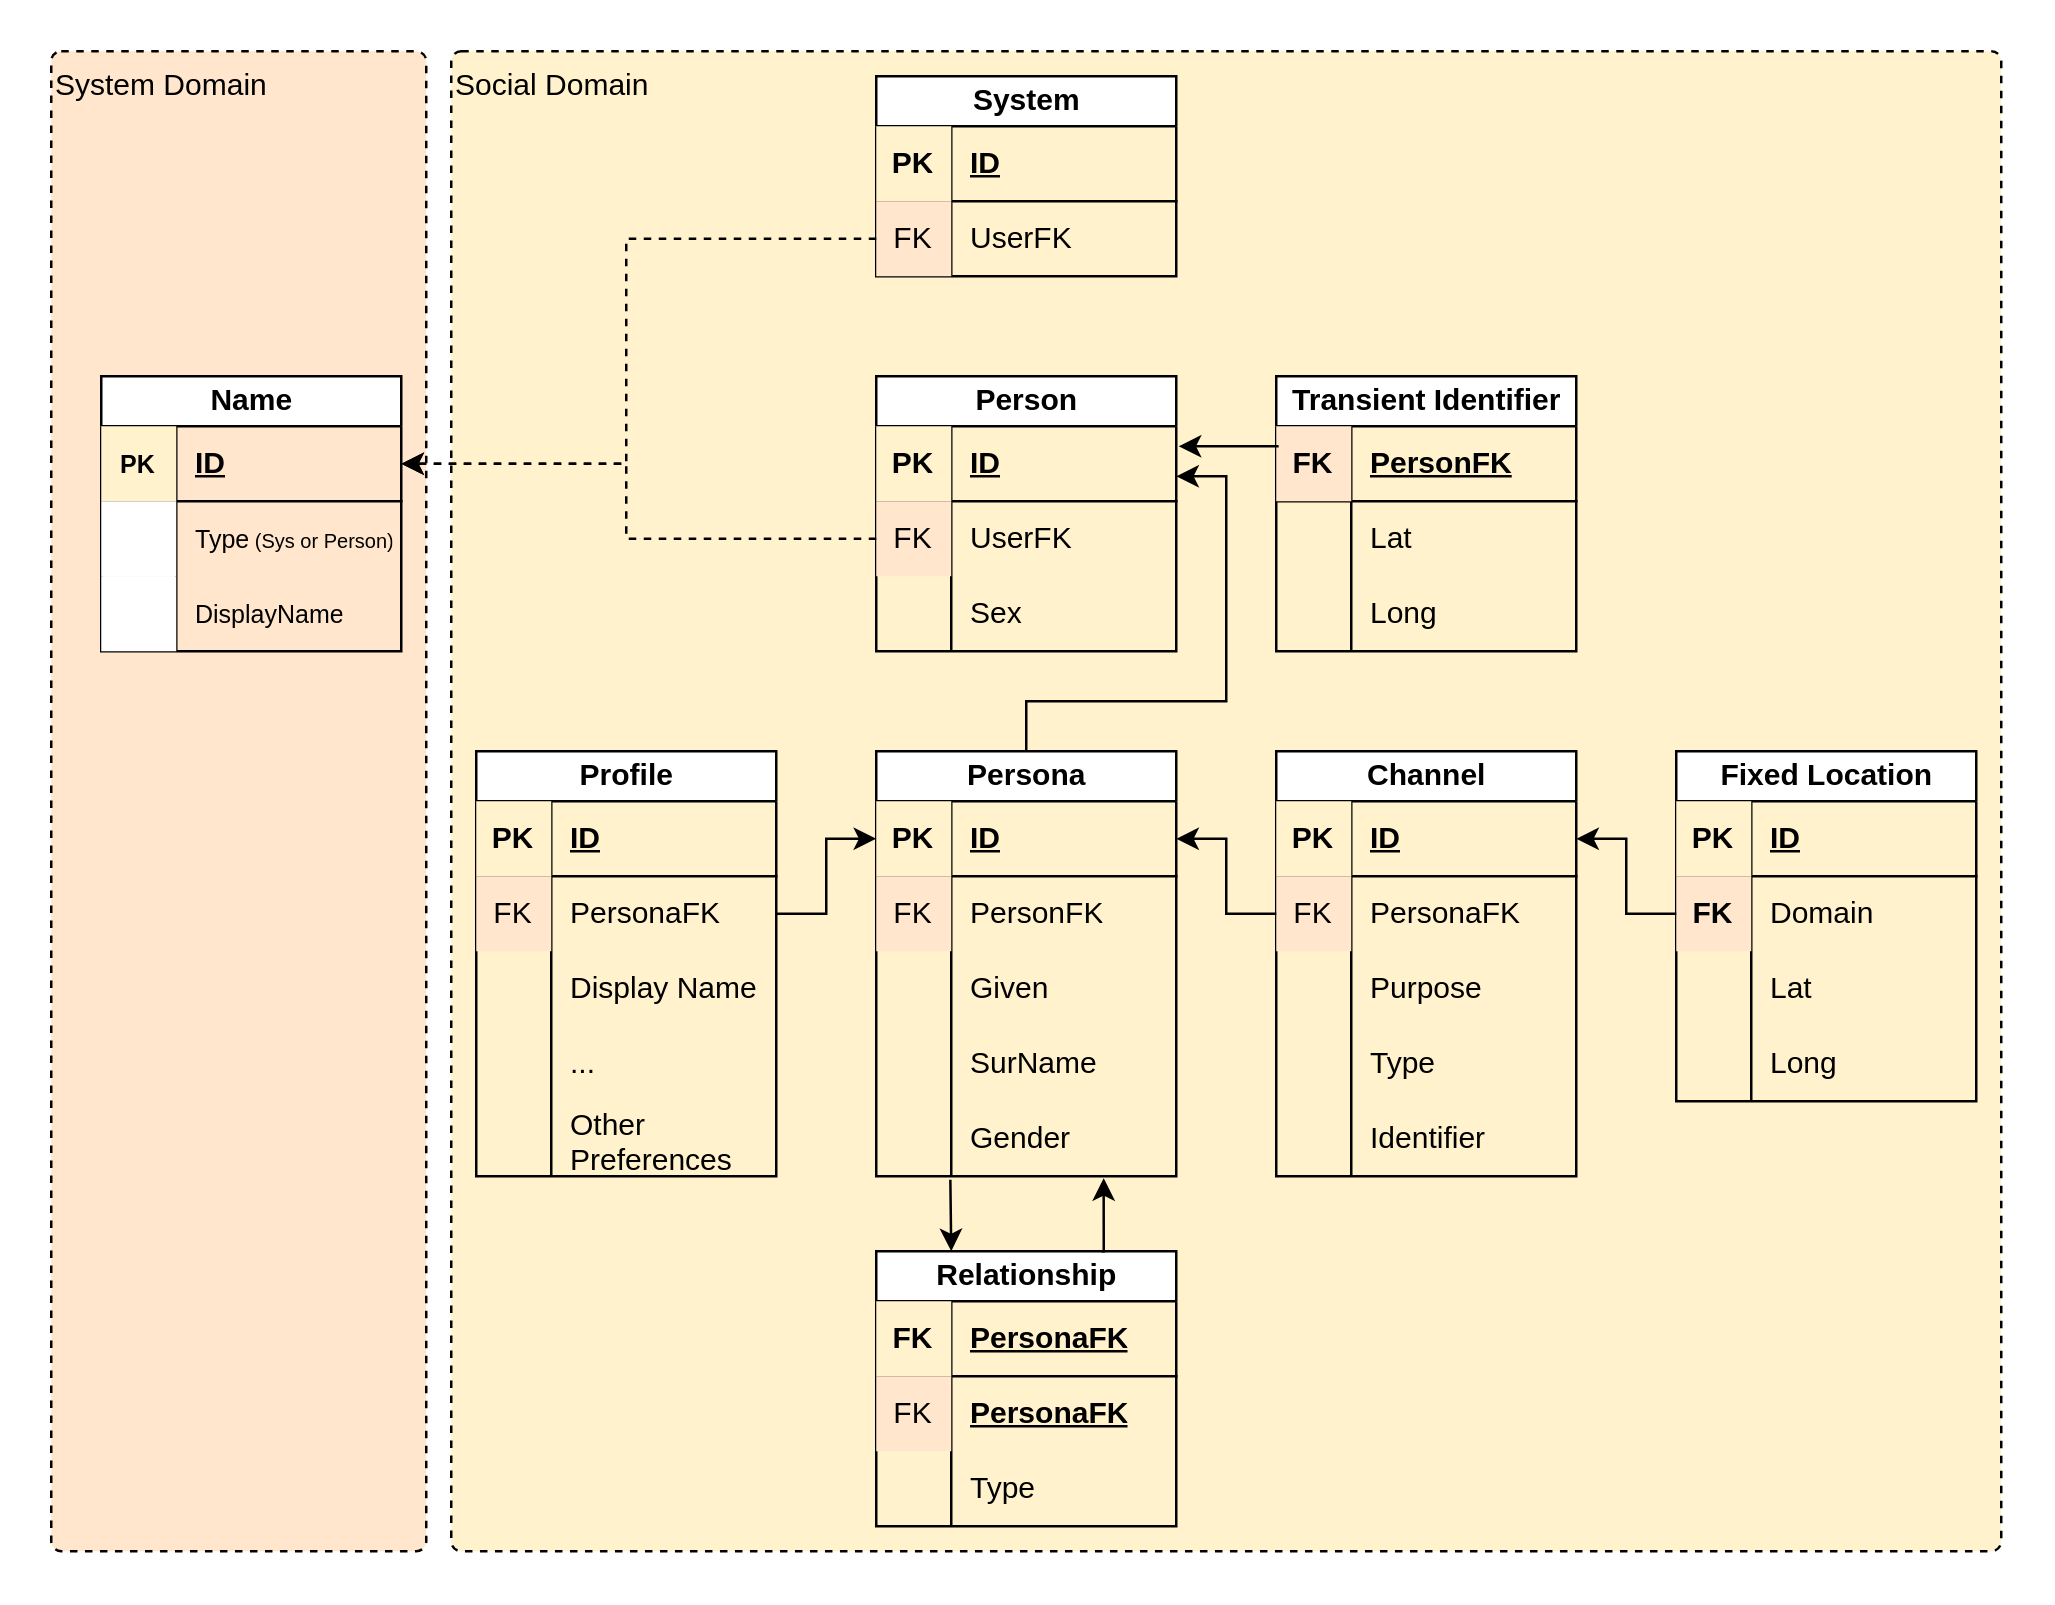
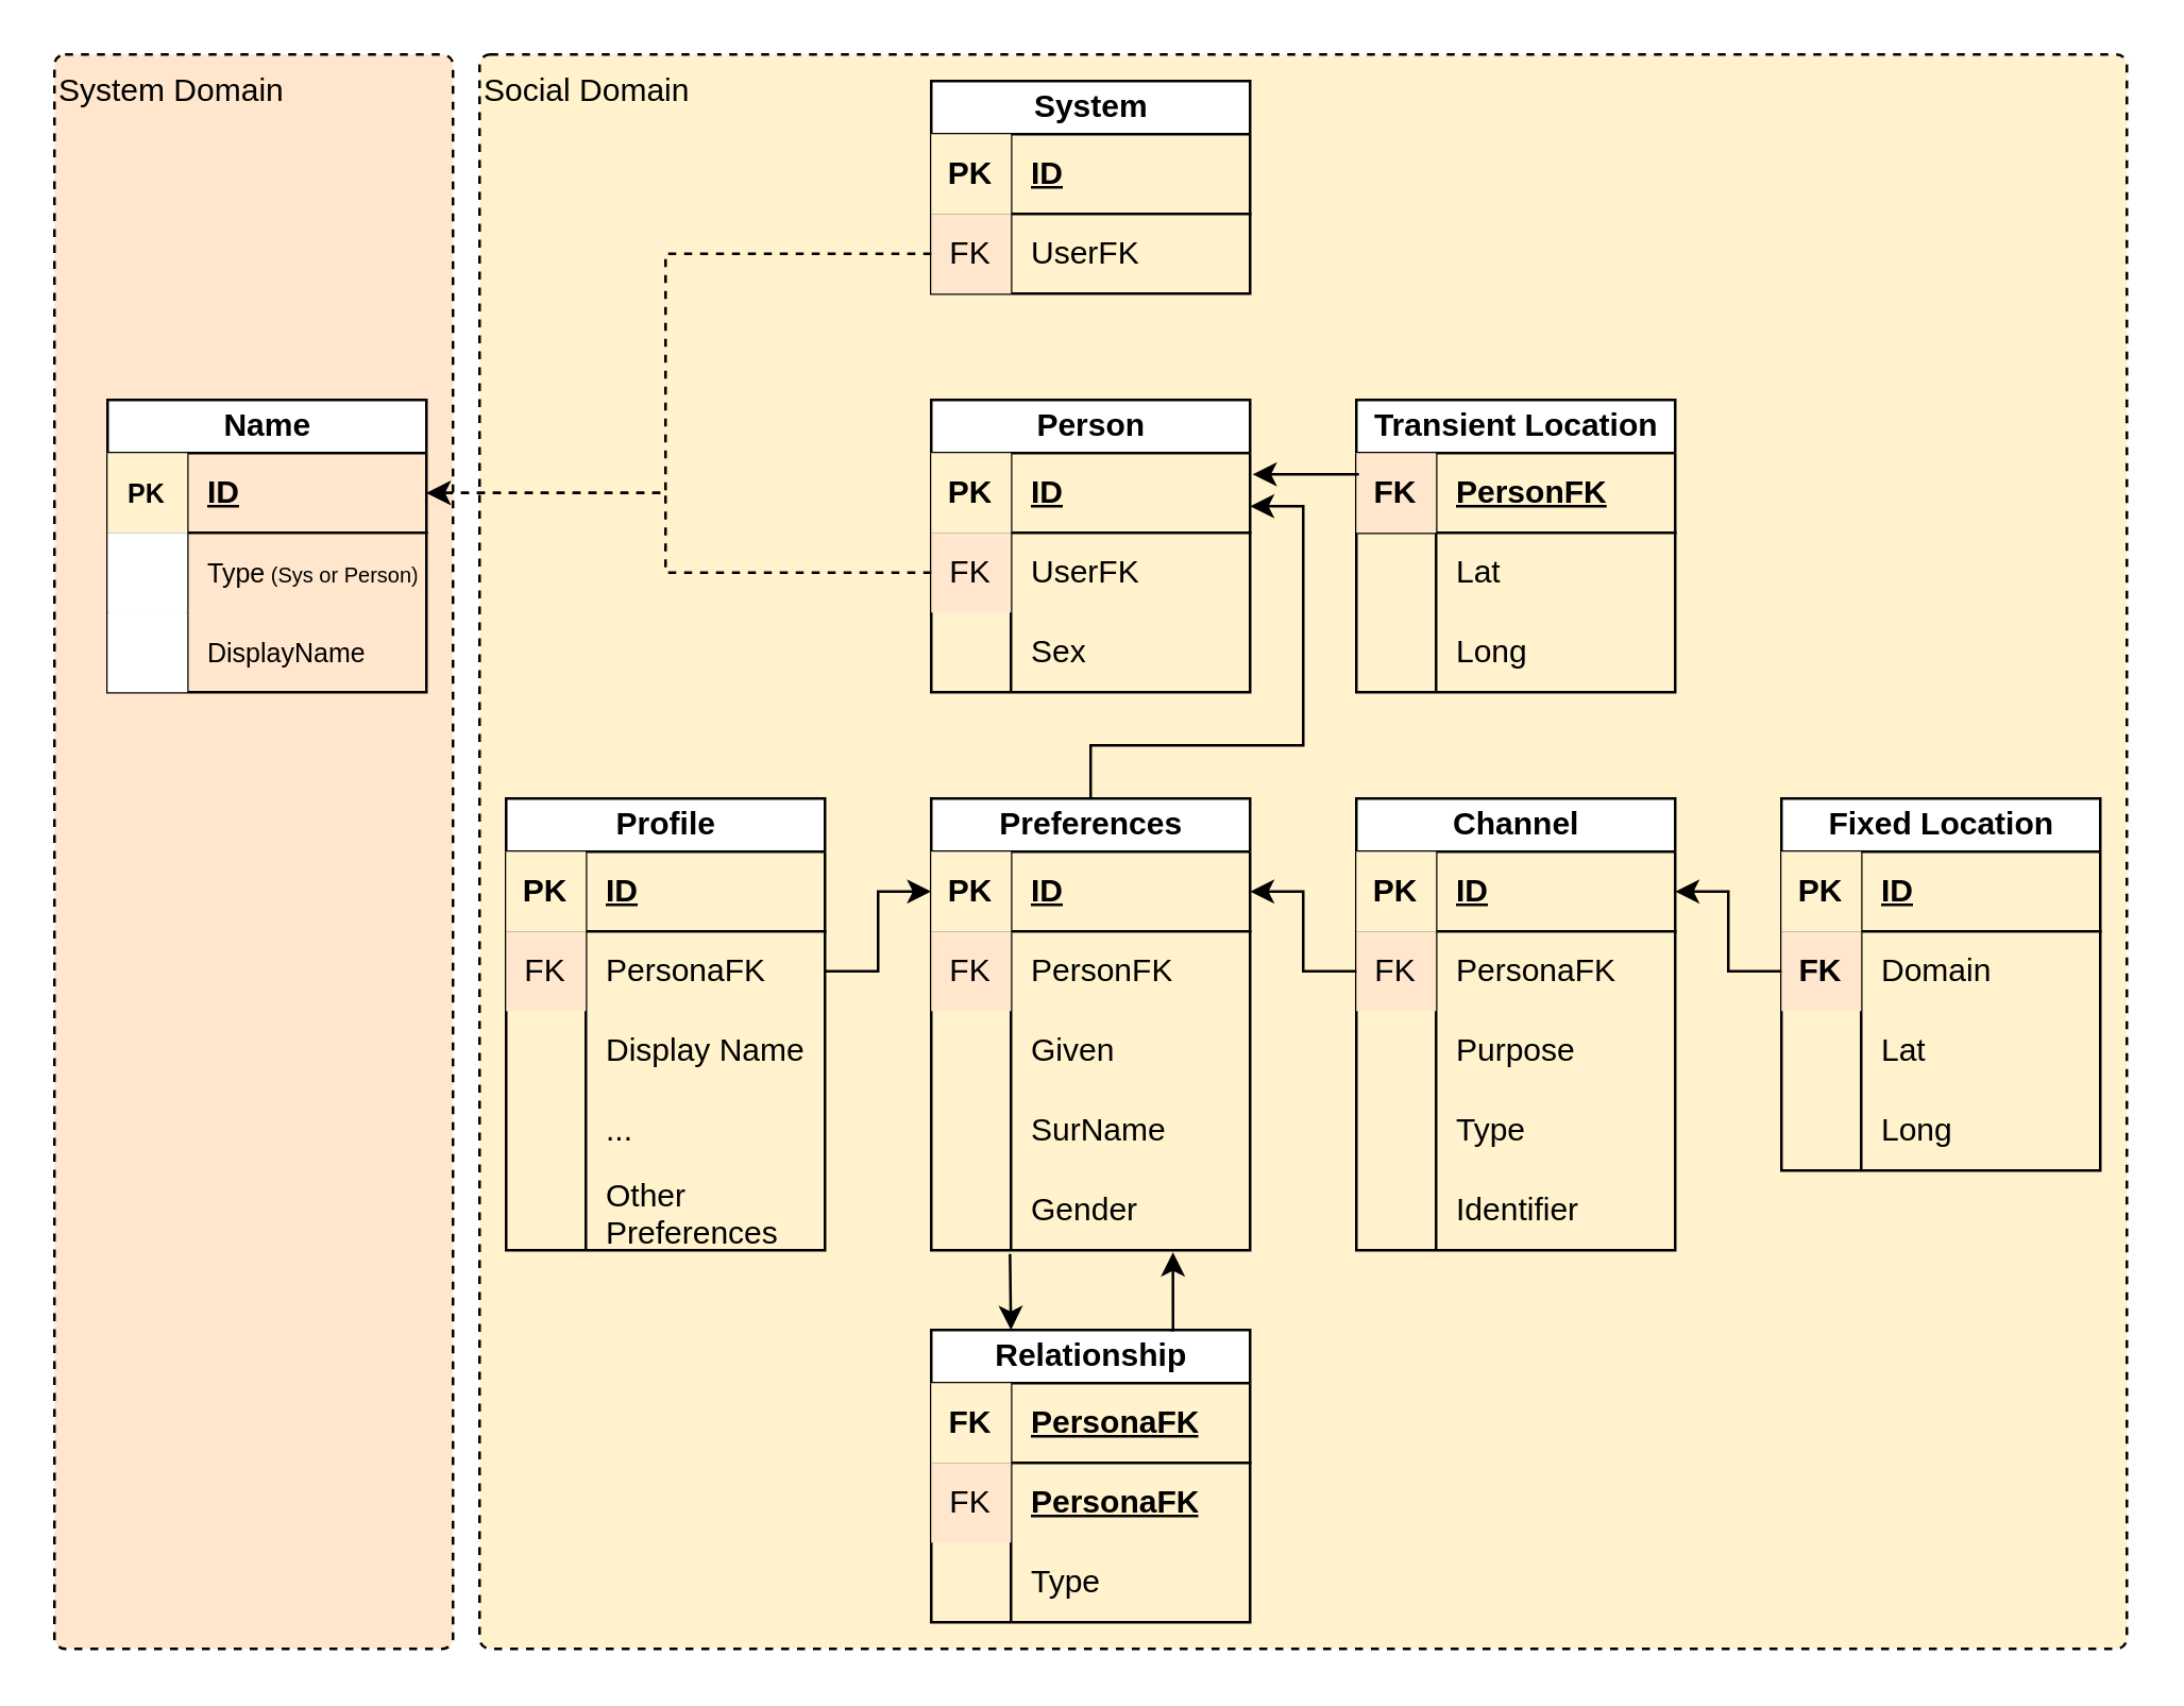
- <mxCell id="31" value="Transient Identifier" style="shape=table;startSize=20;container=1;collapsible=0;childLayout=tableLayout;fixedRows=1;rowLines=0;fontStyle=1;align=center;resizeLast=1;html=1;" vertex="1" parent="1"><mxGeometry x="510" y="150" width="120" height="110" as="geometry" /></mxCell>
+ <mxCell id="31" value="Transient Location" style="shape=table;startSize=20;container=1;collapsible=0;childLayout=tableLayout;fixedRows=1;rowLines=0;fontStyle=1;align=center;resizeLast=1;html=1;" vertex="1" parent="1"><mxGeometry x="510" y="150" width="120" height="110" as="geometry" /></mxCell>
- <mxCell id="15" value="Persona" style="shape=table;startSize=20;container=1;collapsible=0;childLayout=tableLayout;fixedRows=1;rowLines=0;fontStyle=1;align=center;resizeLast=1;html=1;" vertex="1" parent="1"><mxGeometry x="350" y="300" width="120" height="170" as="geometry" /></mxCell>
+ <mxCell id="15" value="Preferences" style="shape=table;startSize=20;container=1;collapsible=0;childLayout=tableLayout;fixedRows=1;rowLines=0;fontStyle=1;align=center;resizeLast=1;html=1;" vertex="1" parent="1"><mxGeometry x="350" y="300" width="120" height="170" as="geometry" /></mxCell>
